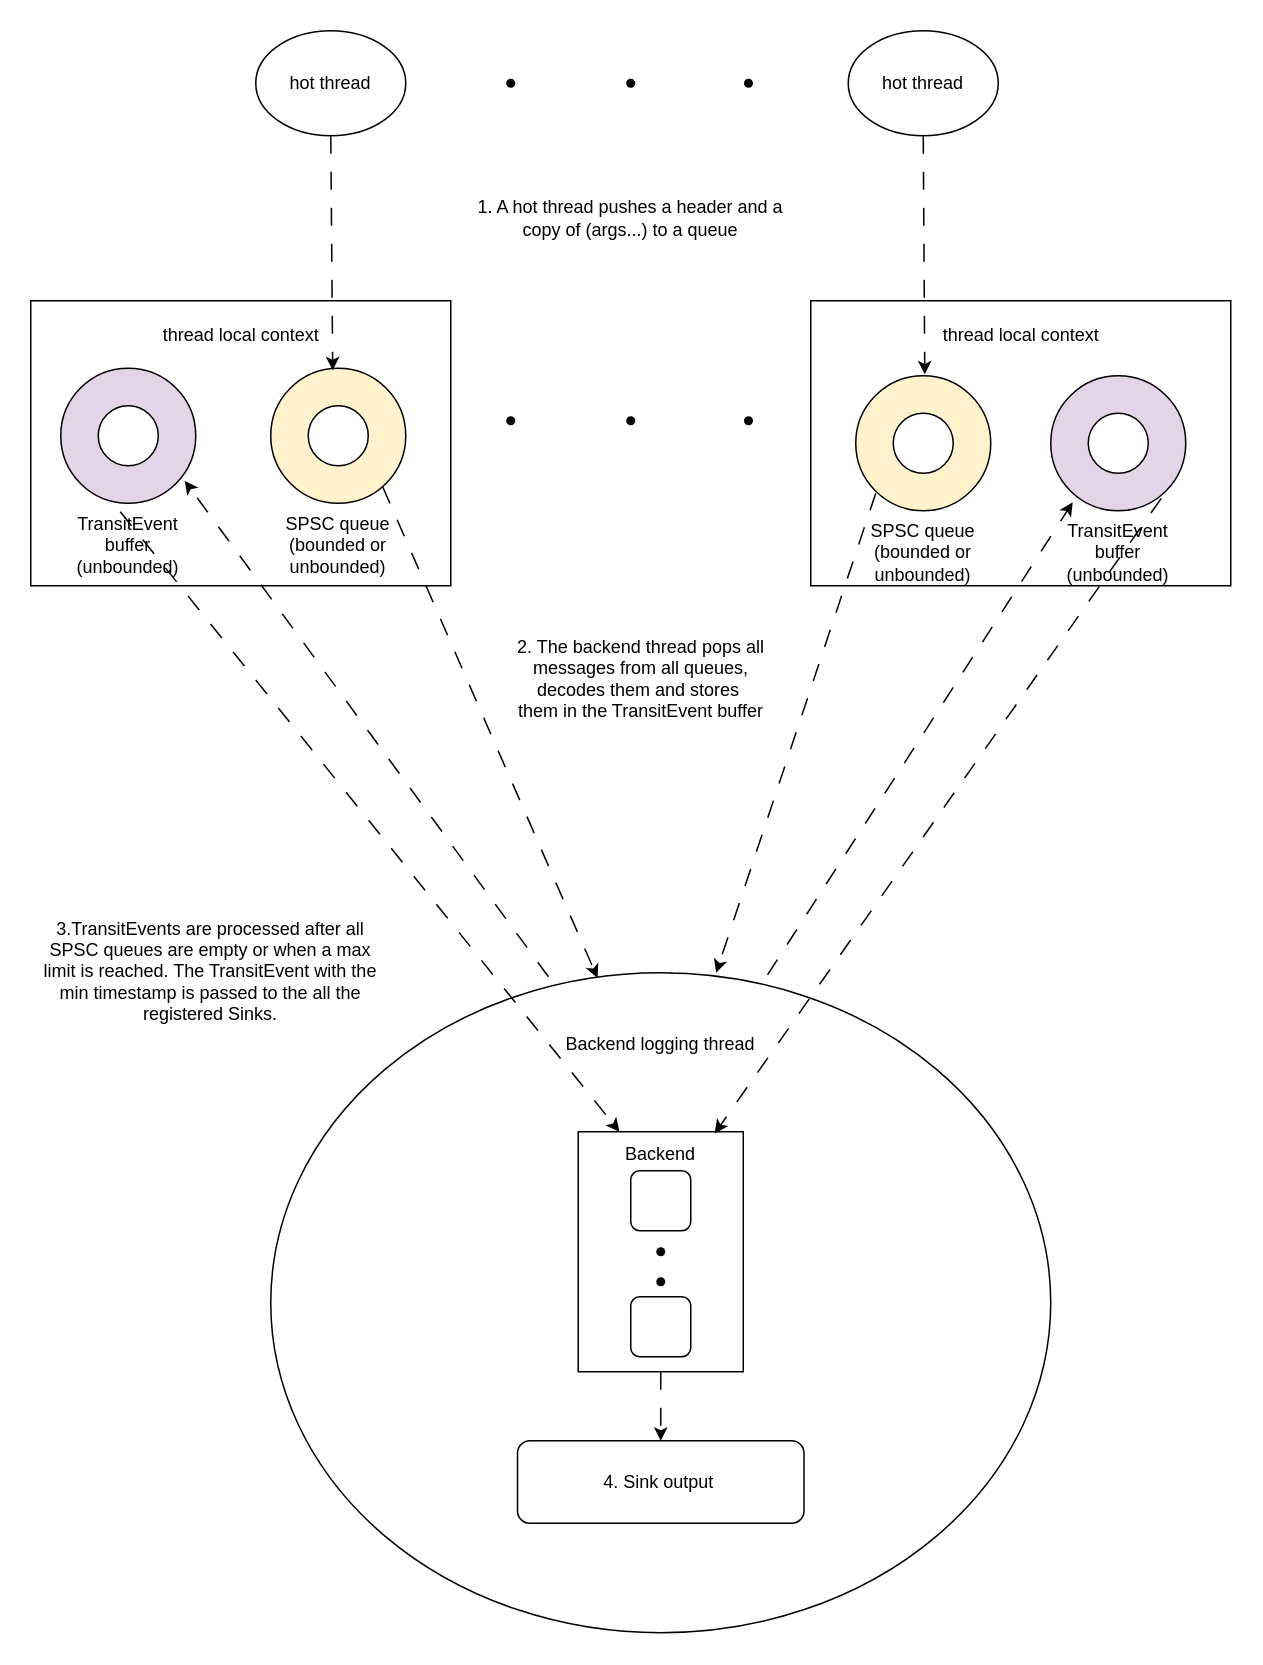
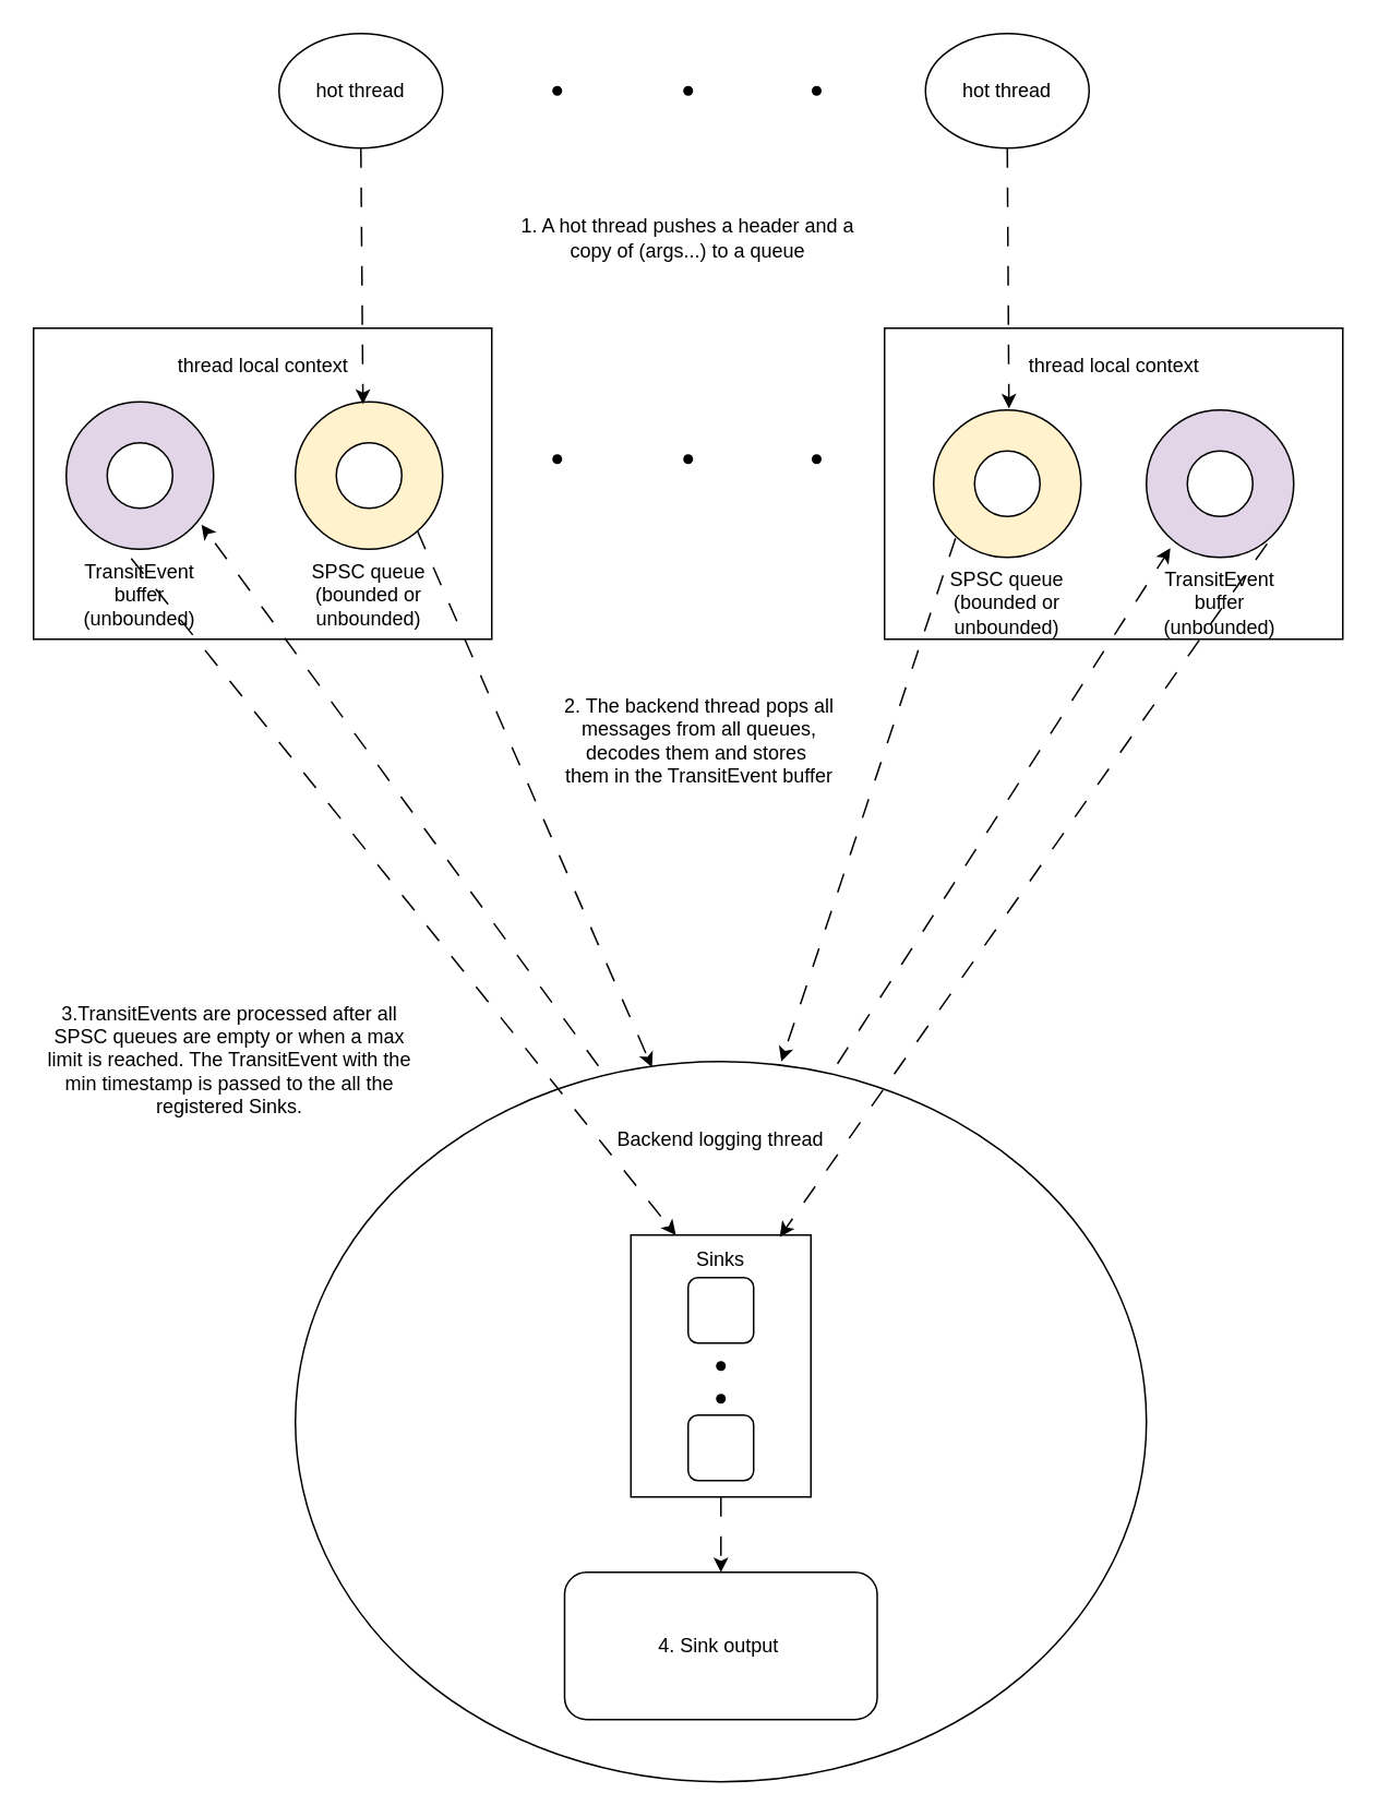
- <mxCell id="27" value="Backend" style="text;html=1;strokeColor=none;fillColor=none;align=center;verticalAlign=middle;whiteSpace=wrap;rounded=0;" parent="1" vertex="1"><mxGeometry x="410" y="754" width="60" height="30" as="geometry" /></mxCell>
+ <mxCell id="27" value="Sinks" style="text;html=1;strokeColor=none;fillColor=none;align=center;verticalAlign=middle;whiteSpace=wrap;rounded=0;" parent="1" vertex="1"><mxGeometry x="410" y="754" width="60" height="30" as="geometry" /></mxCell>
- <mxCell id="35" value="4. Sink output&amp;nbsp;" style="rounded=1;whiteSpace=wrap;html=1;shadow=0;sketch=0;strokeColor=#000000;" parent="1" vertex="1"><mxGeometry x="344.5" y="960" width="191" height="55" as="geometry" /></mxCell>
+ <mxCell id="35" value="4. Sink output&amp;nbsp;" style="rounded=1;whiteSpace=wrap;html=1;shadow=0;sketch=0;strokeColor=#000000;" parent="1" vertex="1"><mxGeometry x="344.5" y="960" width="191" height="90" as="geometry" /></mxCell>
